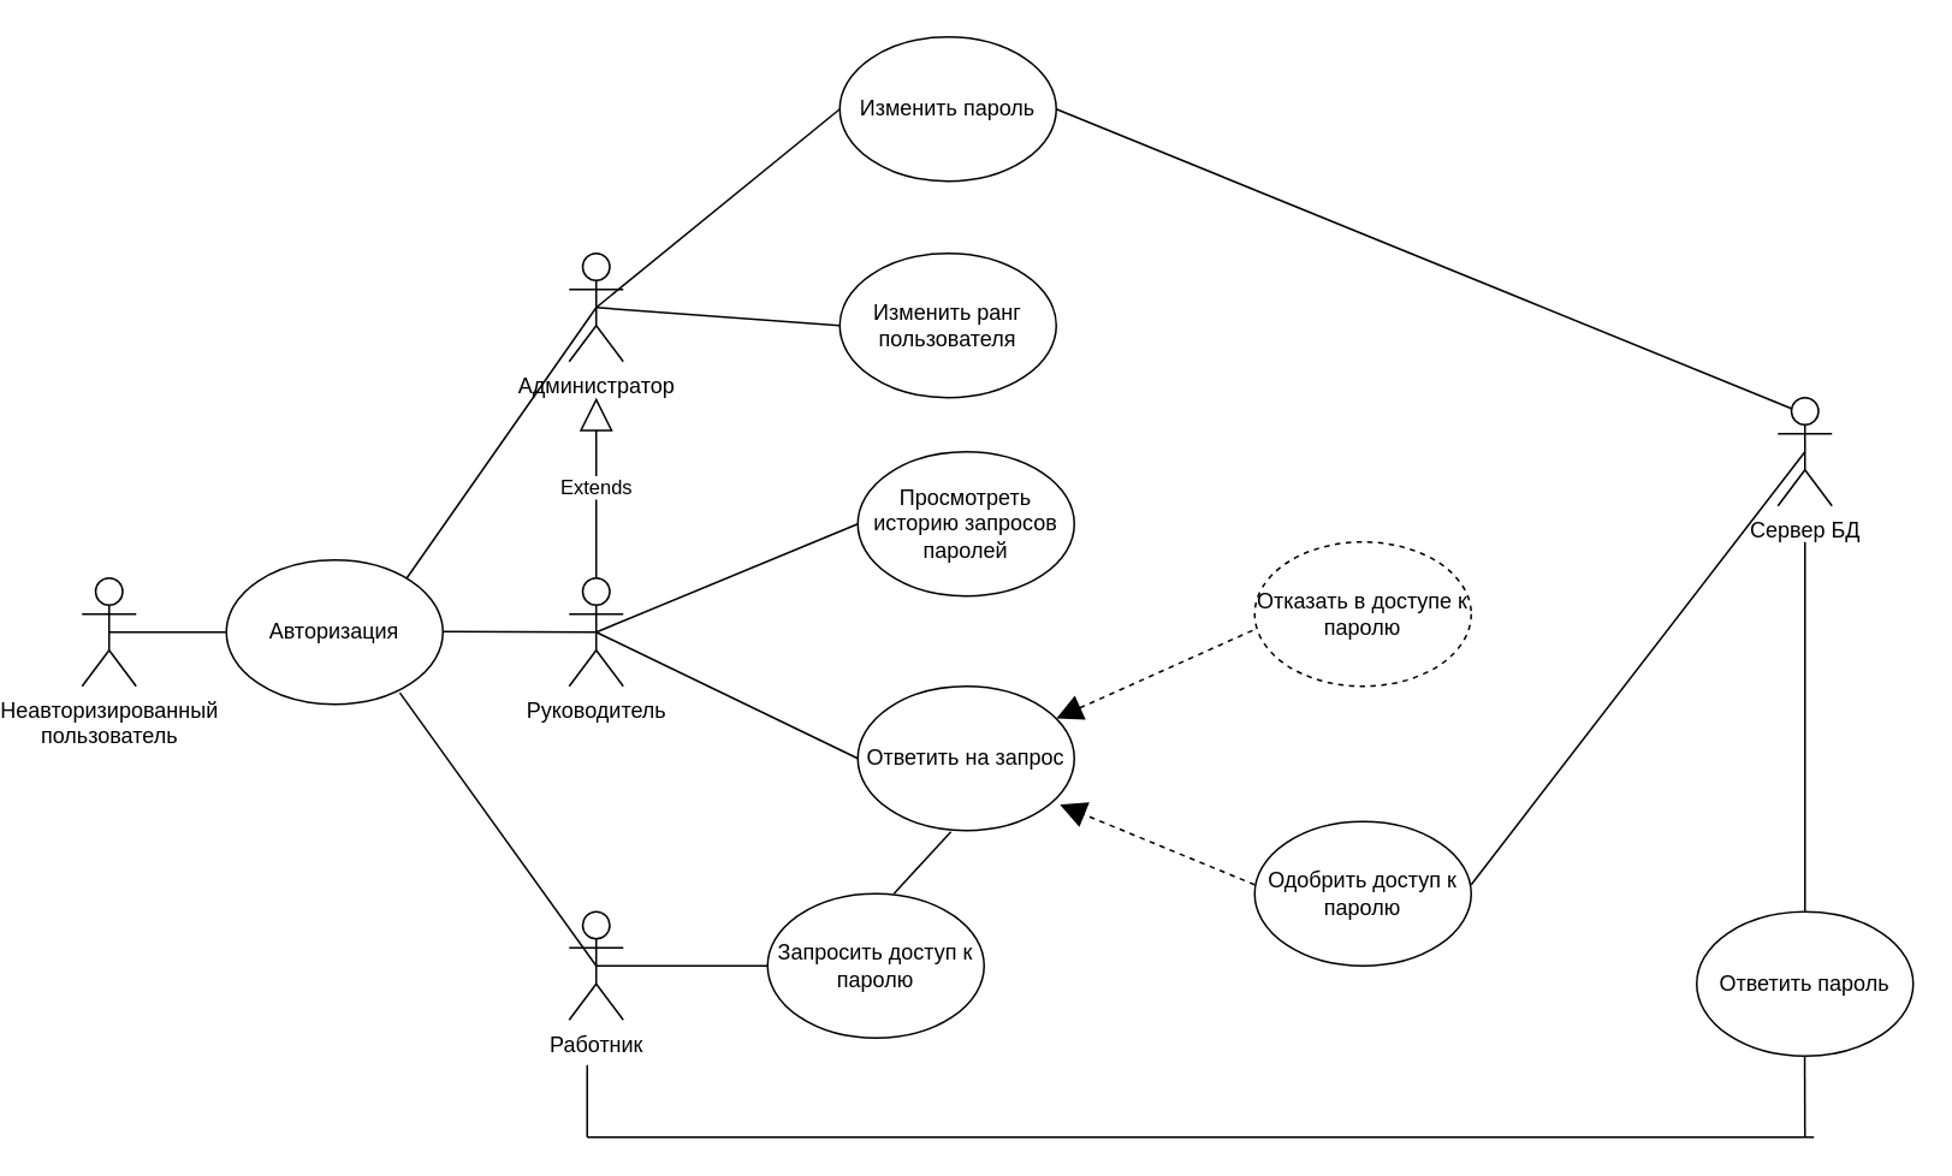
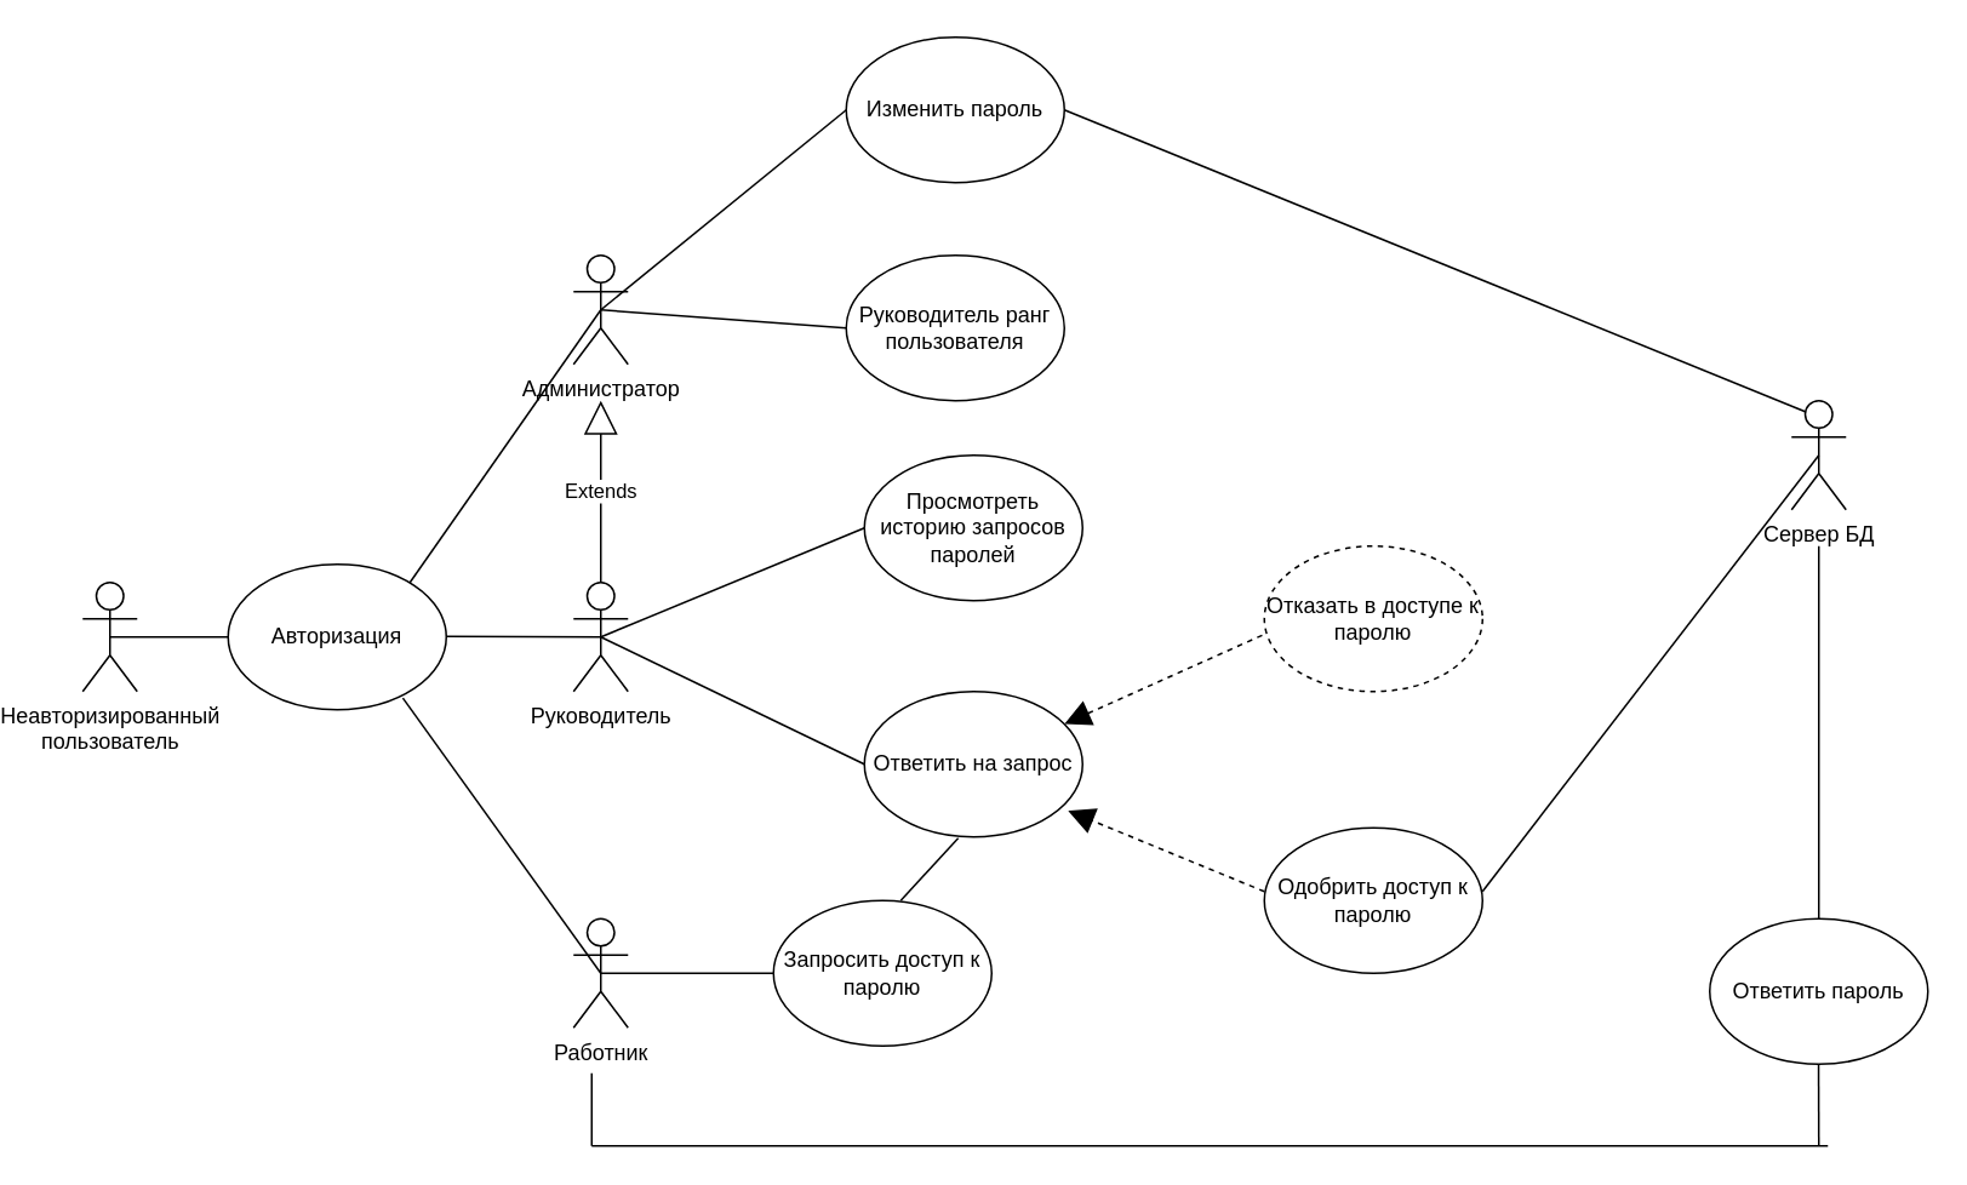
- <mxCell id="31" value="Изменить ранг пользователя" style="ellipse;whiteSpace=wrap;html=1;" vertex="1" parent="1"><mxGeometry x="440" y="140" width="120" height="80" as="geometry" /></mxCell>
+ <mxCell id="31" value="Руководитель ранг пользователя" style="ellipse;whiteSpace=wrap;html=1;" vertex="1" parent="1"><mxGeometry x="440" y="140" width="120" height="80" as="geometry" /></mxCell>
